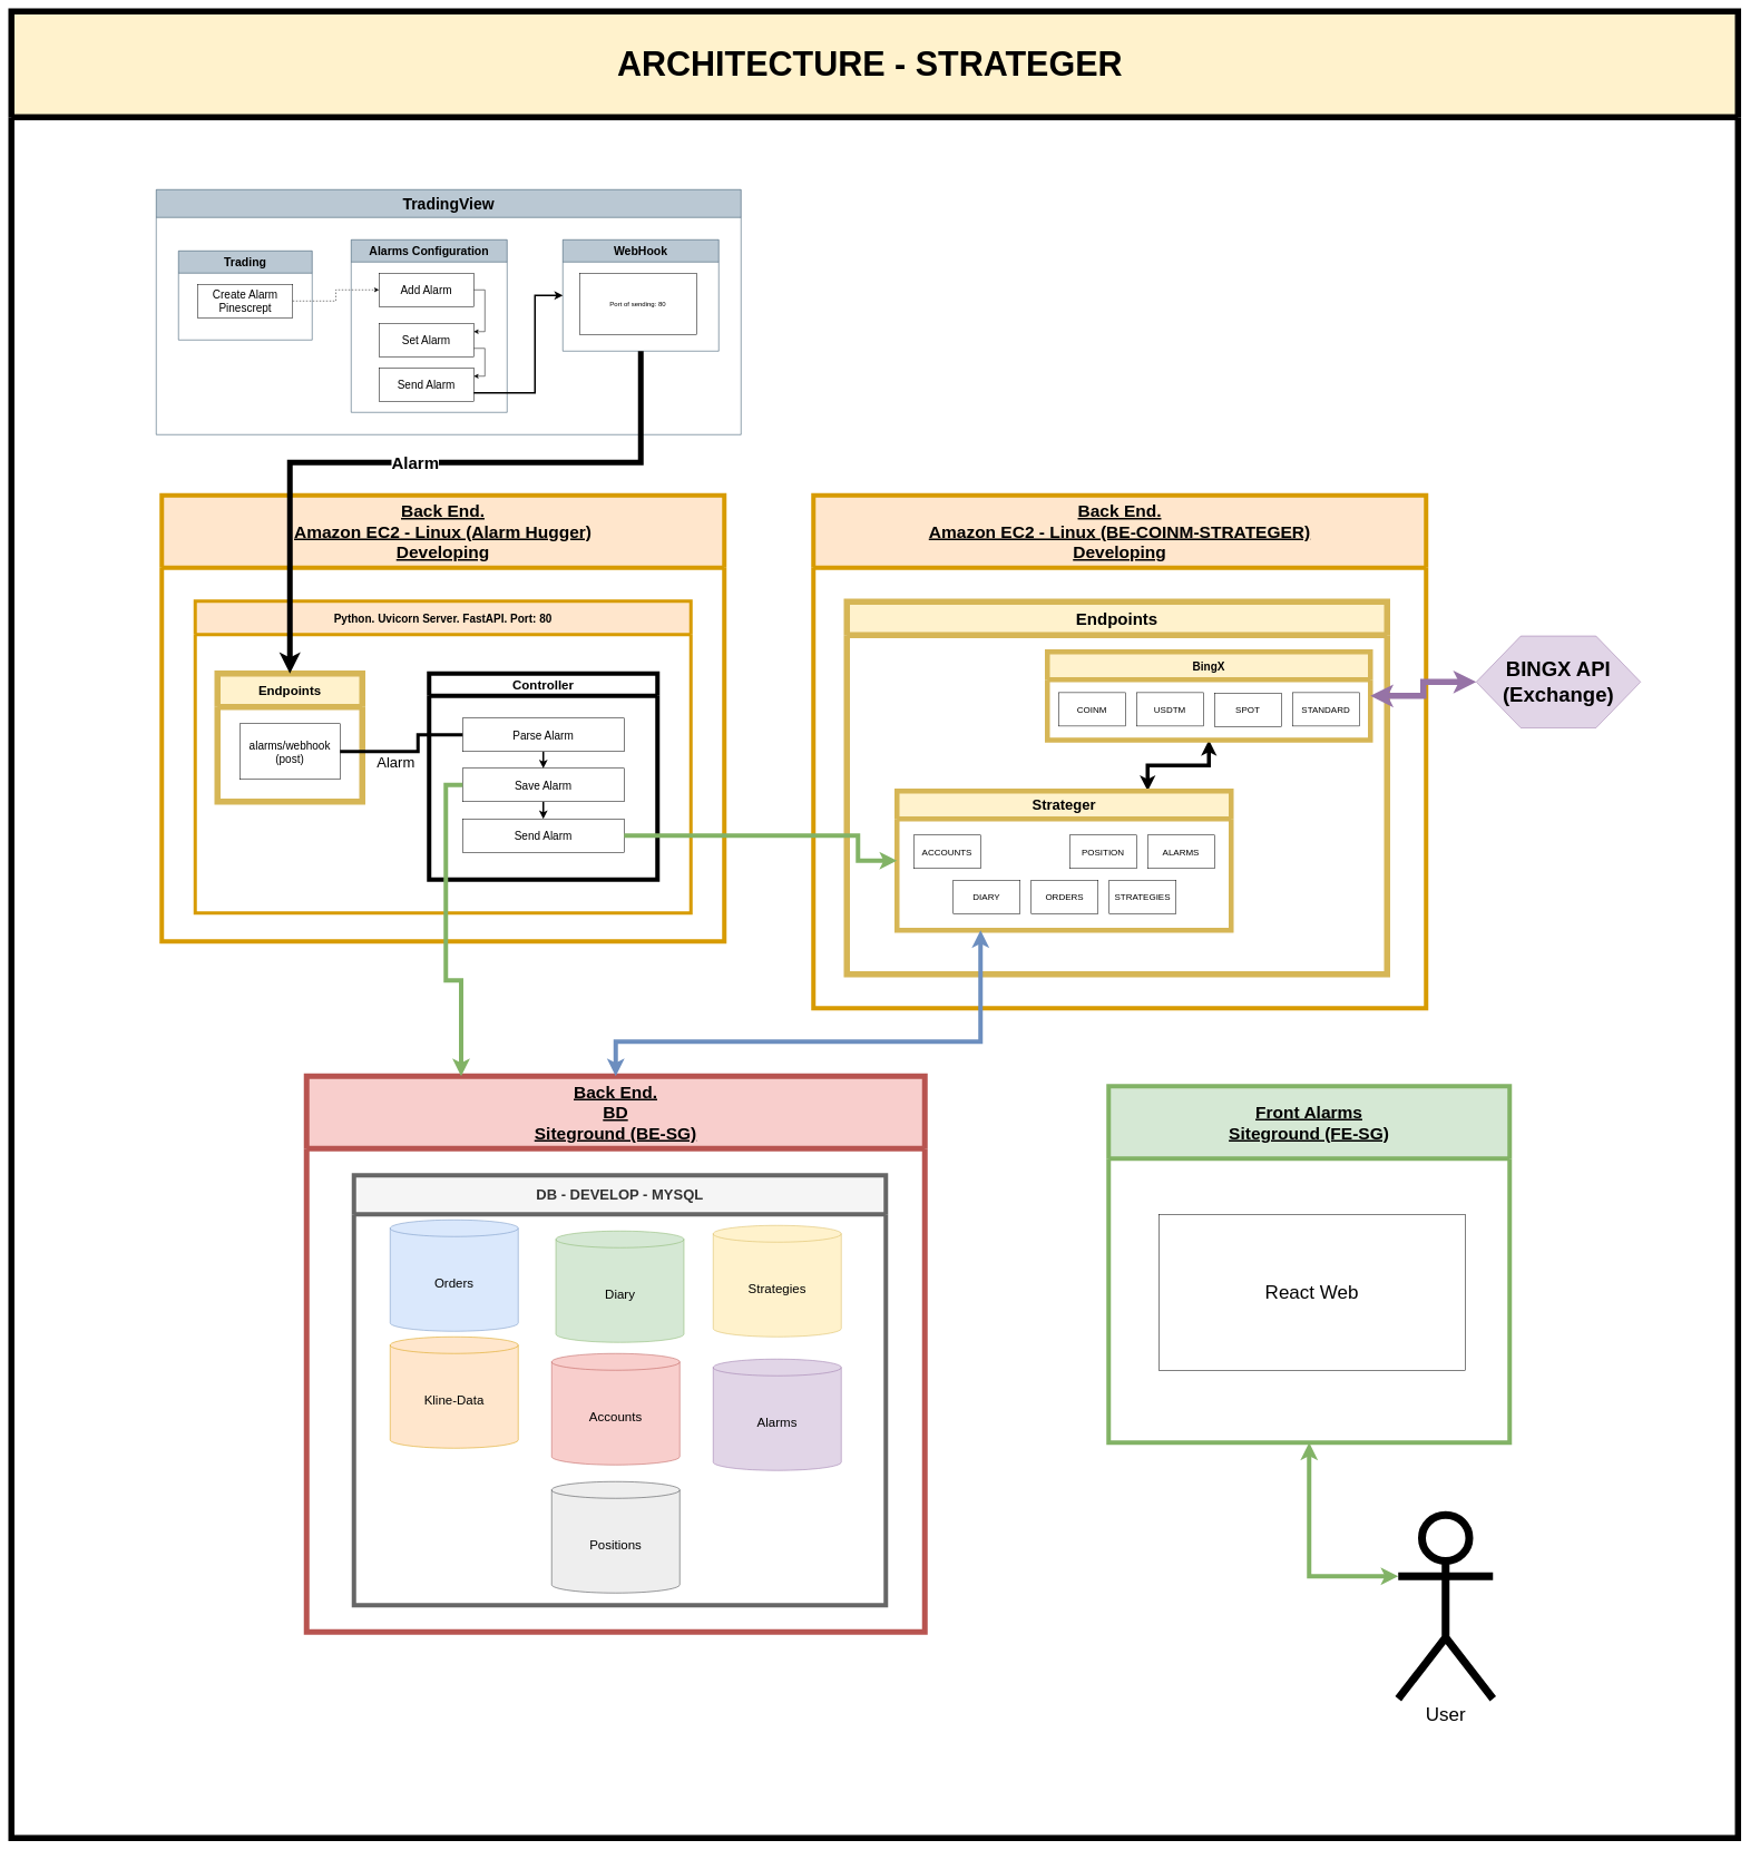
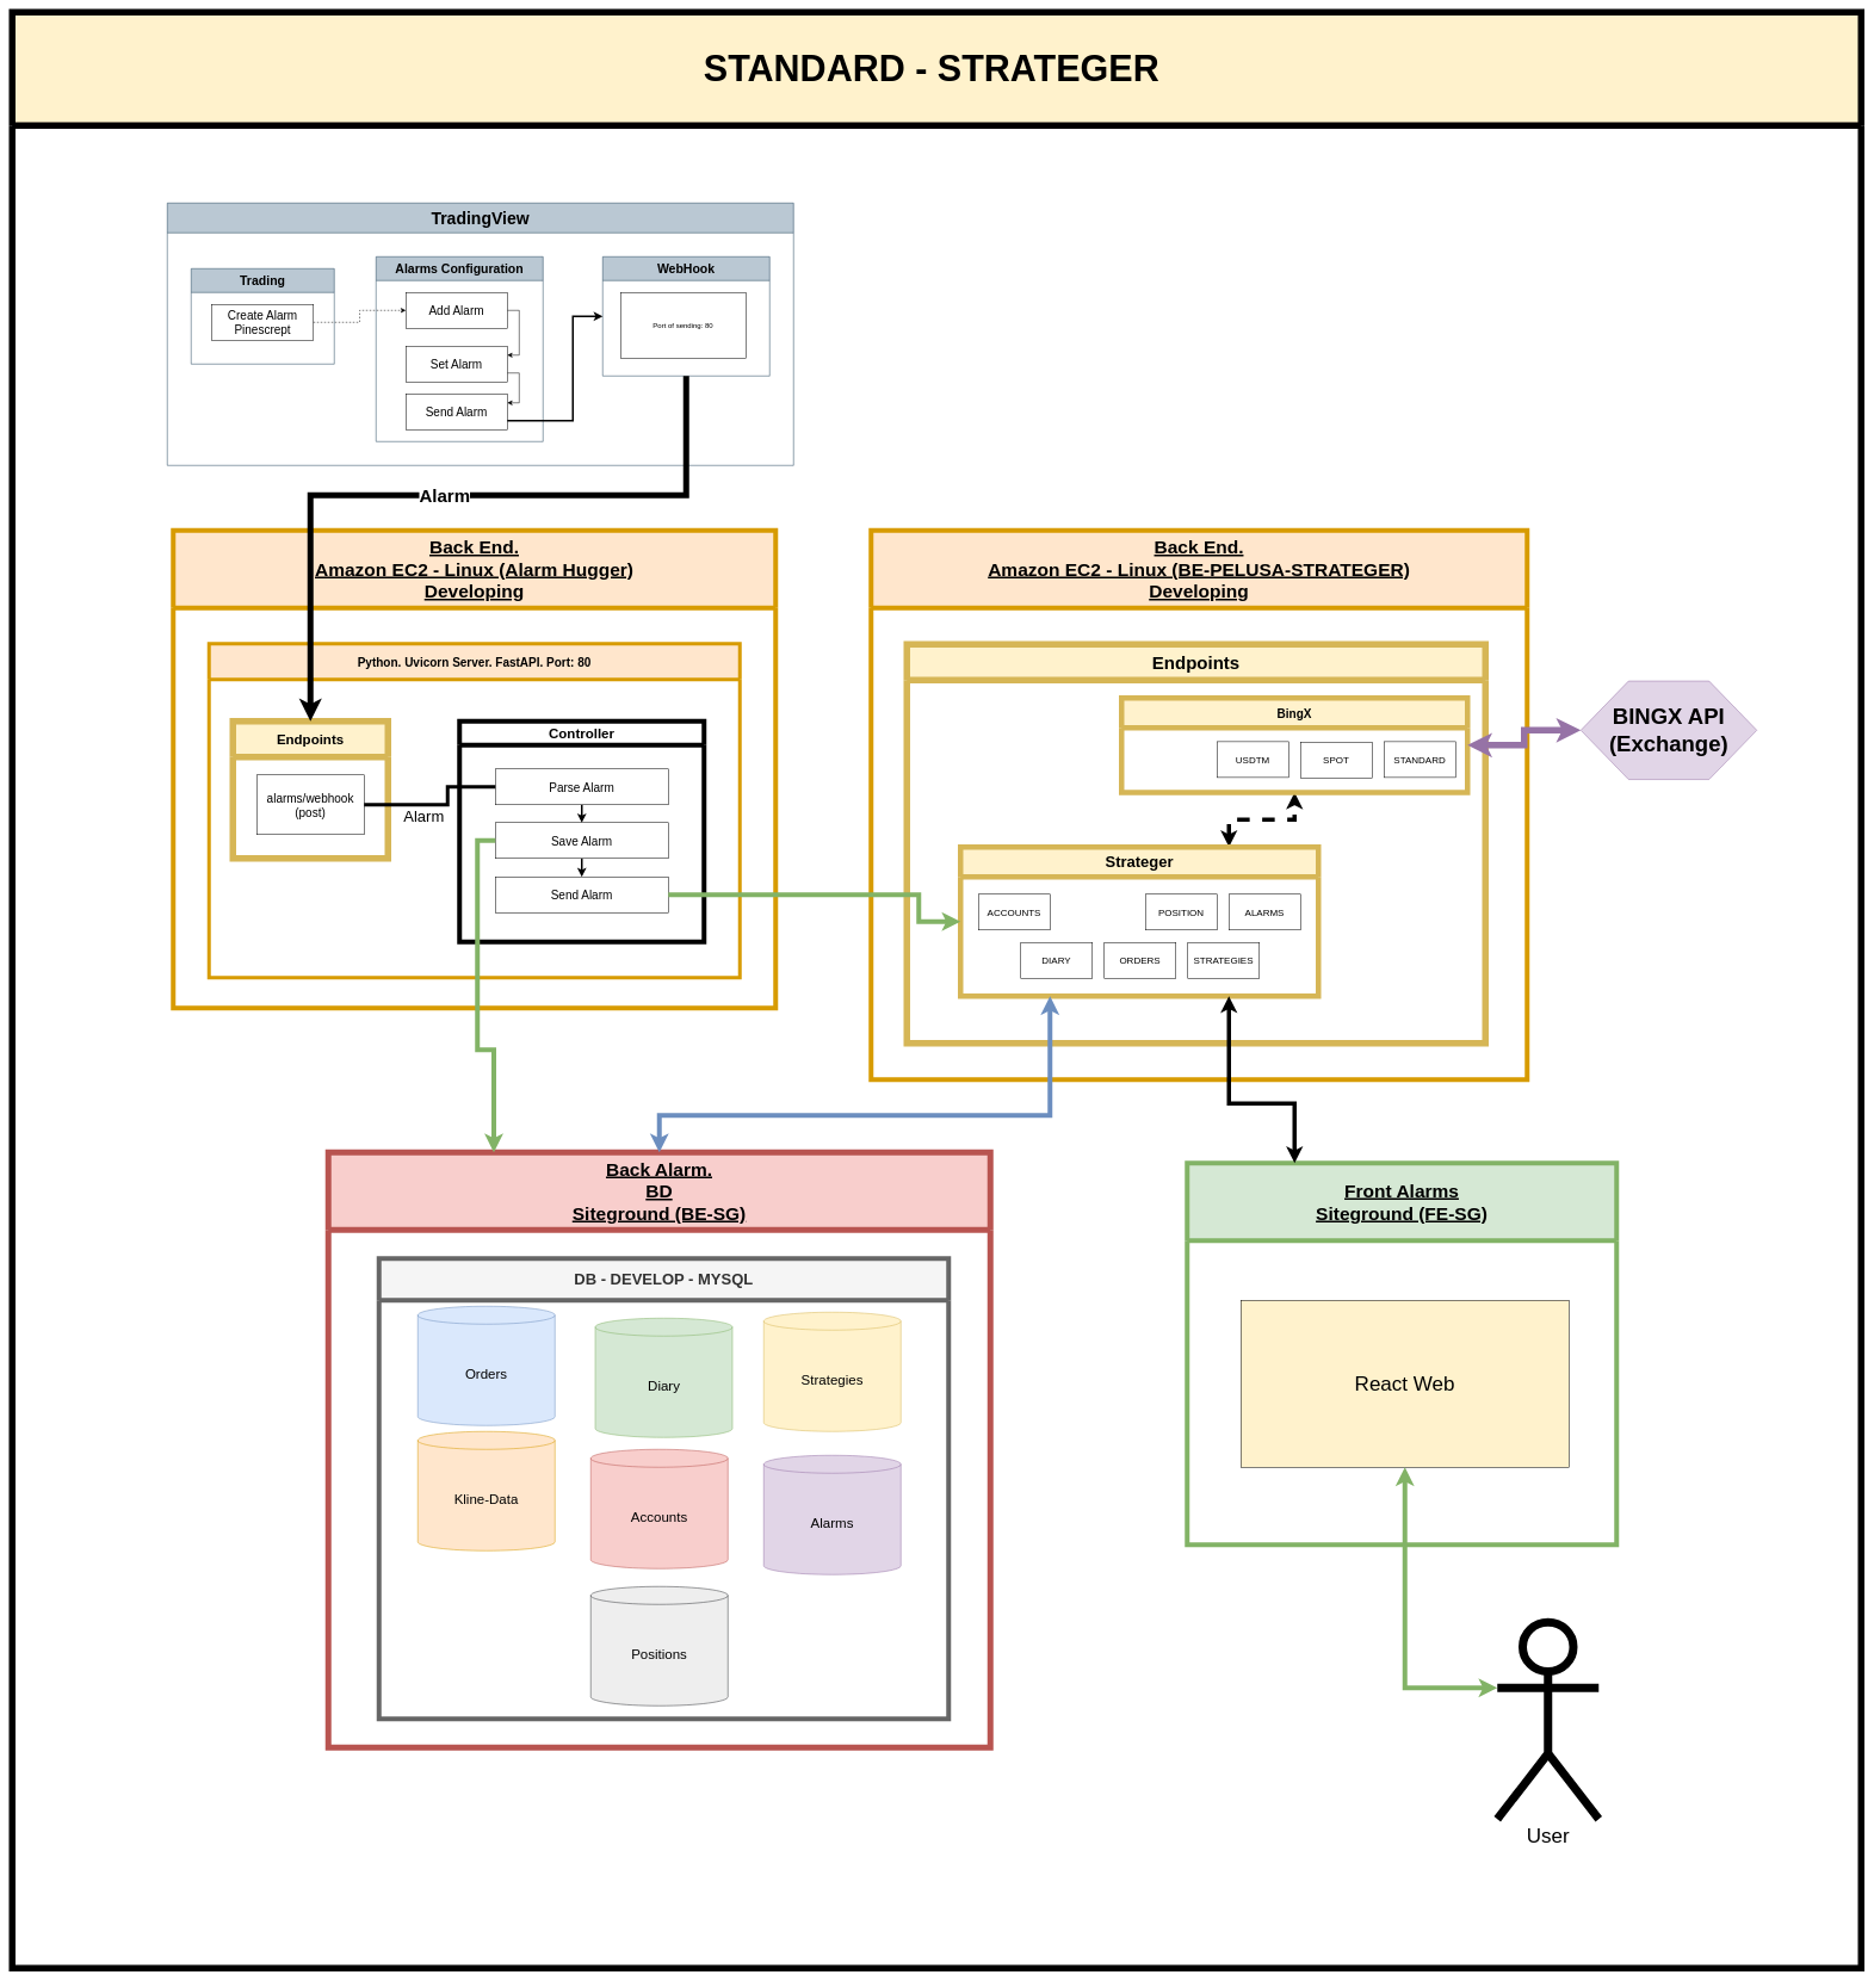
- <mxCell id="2" value="&lt;font style=&quot;font-size: 61px;&quot;&gt;ARCHITECTURE - STRATEGER&amp;nbsp;&lt;/font&gt;" style="swimlane;whiteSpace=wrap;html=1;strokeWidth=11;startSize=190;fillColor=#fff2cc;strokeColor=default;" parent="1" vertex="1"><mxGeometry x="20" y="20" width="3100" height="3280" as="geometry" /></mxCell>
+ <mxCell id="2" value="&lt;font style=&quot;font-size: 61px;&quot;&gt;STANDARD - STRATEGER&amp;nbsp;&lt;/font&gt;" style="swimlane;whiteSpace=wrap;html=1;strokeWidth=11;startSize=190;fillColor=#fff2cc;strokeColor=default;" parent="1" vertex="1"><mxGeometry x="20" y="20" width="3100" height="3280" as="geometry" /></mxCell>
- <mxCell id="42" value="&lt;div&gt;&lt;br&gt;&lt;/div&gt;&lt;div&gt;&lt;div style=&quot;font-size: 31px;&quot;&gt;&lt;u&gt;Back End.&lt;/u&gt;&lt;/div&gt;&lt;span style=&quot;font-size: 31px;&quot;&gt;&lt;u&gt;Amazon EC2 - Linux (BE-COINM-STRATEGER)&lt;/u&gt;&lt;/span&gt;&lt;div&gt;&lt;span style=&quot;font-size: 31px;&quot;&gt;&lt;u&gt;Developing&lt;br&gt;&lt;/u&gt;&lt;/span&gt;&lt;div&gt;&lt;br&gt;&lt;/div&gt;&lt;/div&gt;&lt;/div&gt;" style="swimlane;whiteSpace=wrap;html=1;startSize=130;fillColor=#ffe6cc;strokeColor=#d79b00;strokeWidth=8;" parent="2" vertex="1"><mxGeometry x="1440" y="869" width="1100" height="921" as="geometry" /></mxCell>
+ <mxCell id="42" value="&lt;div&gt;&lt;br&gt;&lt;/div&gt;&lt;div&gt;&lt;div style=&quot;font-size: 31px;&quot;&gt;&lt;u&gt;Back End.&lt;/u&gt;&lt;/div&gt;&lt;span style=&quot;font-size: 31px;&quot;&gt;&lt;u&gt;Amazon EC2 - Linux (BE-PELUSA-STRATEGER)&lt;/u&gt;&lt;/span&gt;&lt;div&gt;&lt;span style=&quot;font-size: 31px;&quot;&gt;&lt;u&gt;Developing&lt;br&gt;&lt;/u&gt;&lt;/span&gt;&lt;div&gt;&lt;br&gt;&lt;/div&gt;&lt;/div&gt;&lt;/div&gt;" style="swimlane;whiteSpace=wrap;html=1;startSize=130;fillColor=#ffe6cc;strokeColor=#d79b00;strokeWidth=8;" parent="2" vertex="1"><mxGeometry x="1440" y="869" width="1100" height="921" as="geometry" /></mxCell>
- <mxCell id="53" value="&lt;font style=&quot;font-size: 16px;&quot;&gt;COINM&lt;/font&gt;" style="rounded=0;whiteSpace=wrap;html=1;fontSize=16;" parent="52" vertex="1"><mxGeometry x="20" y="73.25" width="120" height="60" as="geometry" /></mxCell>
- <mxCell id="44" style="edgeStyle=orthogonalEdgeStyle;rounded=0;orthogonalLoop=1;jettySize=auto;html=1;exitX=0.75;exitY=0;exitDx=0;exitDy=0;entryX=0.5;entryY=1;entryDx=0;entryDy=0;startArrow=classic;startFill=1;strokeWidth=7;" parent="43" source="45" target="52" edge="1"><mxGeometry relative="1" as="geometry" /></mxCell>
+ <mxCell id="44" style="edgeStyle=orthogonalEdgeStyle;rounded=0;orthogonalLoop=1;jettySize=auto;html=1;exitX=0.75;exitY=0;exitDx=0;exitDy=0;entryX=0.5;entryY=1;entryDx=0;entryDy=0;startArrow=classic;startFill=1;strokeWidth=7;dashed=1;" parent="43" source="45" target="52" edge="1"><mxGeometry relative="1" as="geometry" /></mxCell>
+ <mxCell id="60" style="edgeStyle=orthogonalEdgeStyle;rounded=0;orthogonalLoop=1;jettySize=auto;html=1;exitX=0.25;exitY=0;exitDx=0;exitDy=0;entryX=0.75;entryY=1;entryDx=0;entryDy=0;startArrow=classic;startFill=1;strokeWidth=7;" parent="2" source="37" target="45" edge="1"><mxGeometry relative="1" as="geometry"><Array as="points"><mxPoint x="2150" y="1830" /><mxPoint x="2040" y="1830" /></Array></mxGeometry></mxCell>
- <mxCell id="28" value="&lt;font style=&quot;font-size: 31px;&quot;&gt;&lt;br style=&quot;&quot;&gt;&lt;/font&gt;&lt;div style=&quot;forced-color-adjust: none; color: rgb(0, 0, 0); font-family: Helvetica; font-style: normal; font-variant-ligatures: normal; font-variant-caps: normal; font-weight: 700; letter-spacing: normal; orphans: 2; text-align: center; text-indent: 0px; text-transform: none; widows: 2; word-spacing: 0px; -webkit-text-stroke-width: 0px; white-space: normal; text-decoration-thickness: initial; text-decoration-style: initial; text-decoration-color: initial; font-size: 31px;&quot;&gt;&lt;font style=&quot;forced-color-adjust: none; font-size: 31px;&quot;&gt;&lt;u style=&quot;forced-color-adjust: none;&quot;&gt;Back End.&lt;/u&gt;&lt;/font&gt;&lt;/div&gt;&lt;div style=&quot;forced-color-adjust: none; color: rgb(0, 0, 0); font-family: Helvetica; font-style: normal; font-variant-ligatures: normal; font-variant-caps: normal; font-weight: 700; letter-spacing: normal; orphans: 2; text-align: center; text-indent: 0px; text-transform: none; widows: 2; word-spacing: 0px; -webkit-text-stroke-width: 0px; white-space: normal; text-decoration-thickness: initial; text-decoration-style: initial; text-decoration-color: initial; font-size: 31px;&quot;&gt;&lt;font style=&quot;forced-color-adjust: none; font-size: 31px;&quot;&gt;&lt;u style=&quot;forced-color-adjust: none;&quot;&gt;BD&lt;/u&gt;&lt;/font&gt;&lt;/div&gt;&lt;font style=&quot;font-size: 31px;&quot;&gt;&lt;u style=&quot;&quot;&gt;Siteground (BE-SG)&lt;/u&gt;&lt;br style=&quot;&quot;&gt;&lt;/font&gt;&lt;div style=&quot;font-size: 31px;&quot;&gt;&lt;br style=&quot;&quot;&gt;&lt;/div&gt;" style="swimlane;whiteSpace=wrap;html=1;startSize=130;fillColor=#f8cecc;strokeColor=#b85450;strokeWidth=10;fontSize=13;" parent="2" vertex="1"><mxGeometry x="530" y="1912" width="1110" height="998" as="geometry" /></mxCell>
+ <mxCell id="28" value="&lt;font style=&quot;font-size: 31px;&quot;&gt;&lt;br style=&quot;&quot;&gt;&lt;/font&gt;&lt;div style=&quot;forced-color-adjust: none; color: rgb(0, 0, 0); font-family: Helvetica; font-style: normal; font-variant-ligatures: normal; font-variant-caps: normal; font-weight: 700; letter-spacing: normal; orphans: 2; text-align: center; text-indent: 0px; text-transform: none; widows: 2; word-spacing: 0px; -webkit-text-stroke-width: 0px; white-space: normal; text-decoration-thickness: initial; text-decoration-style: initial; text-decoration-color: initial; font-size: 31px;&quot;&gt;&lt;font style=&quot;forced-color-adjust: none; font-size: 31px;&quot;&gt;&lt;u style=&quot;forced-color-adjust: none;&quot;&gt;Back Alarm.&lt;/u&gt;&lt;/font&gt;&lt;/div&gt;&lt;div style=&quot;forced-color-adjust: none; color: rgb(0, 0, 0); font-family: Helvetica; font-style: normal; font-variant-ligatures: normal; font-variant-caps: normal; font-weight: 700; letter-spacing: normal; orphans: 2; text-align: center; text-indent: 0px; text-transform: none; widows: 2; word-spacing: 0px; -webkit-text-stroke-width: 0px; white-space: normal; text-decoration-thickness: initial; text-decoration-style: initial; text-decoration-color: initial; font-size: 31px;&quot;&gt;&lt;font style=&quot;forced-color-adjust: none; font-size: 31px;&quot;&gt;&lt;u style=&quot;forced-color-adjust: none;&quot;&gt;BD&lt;/u&gt;&lt;/font&gt;&lt;/div&gt;&lt;font style=&quot;font-size: 31px;&quot;&gt;&lt;u style=&quot;&quot;&gt;Siteground (BE-SG)&lt;/u&gt;&lt;br style=&quot;&quot;&gt;&lt;/font&gt;&lt;div style=&quot;font-size: 31px;&quot;&gt;&lt;br style=&quot;&quot;&gt;&lt;/div&gt;" style="swimlane;whiteSpace=wrap;html=1;startSize=130;fillColor=#f8cecc;strokeColor=#b85450;strokeWidth=10;fontSize=13;" parent="2" vertex="1"><mxGeometry x="530" y="1912" width="1110" height="998" as="geometry" /></mxCell>
- <mxCell id="38" value="&lt;font style=&quot;font-size: 34px;&quot;&gt;React Web&lt;/font&gt;" style="rounded=0;whiteSpace=wrap;html=1;" parent="37" vertex="1"><mxGeometry x="90" y="230" width="550" height="280" as="geometry" /></mxCell>
+ <mxCell id="38" value="&lt;font style=&quot;font-size: 34px;&quot;&gt;React Web&lt;/font&gt;" style="rounded=0;whiteSpace=wrap;html=1;fillColor=#fff2cc;" parent="37" vertex="1"><mxGeometry x="90" y="230" width="550" height="280" as="geometry" /></mxCell>
- <mxCell id="40" style="edgeStyle=orthogonalEdgeStyle;rounded=0;orthogonalLoop=1;jettySize=auto;html=1;exitX=0;exitY=0.333;exitDx=0;exitDy=0;exitPerimeter=0;entryX=0.5;entryY=1;entryDx=0;entryDy=0;startArrow=classic;startFill=1;fillColor=#d5e8d4;strokeColor=#82b366;strokeWidth=8;" parent="2" source="41" target="37" edge="1"><mxGeometry relative="1" as="geometry" /></mxCell>
+ <mxCell id="40" style="edgeStyle=orthogonalEdgeStyle;rounded=0;orthogonalLoop=1;jettySize=auto;html=1;exitX=0;exitY=0.333;exitDx=0;exitDy=0;exitPerimeter=0;startArrow=classic;startFill=1;fillColor=#d5e8d4;strokeColor=#82b366;strokeWidth=8;" parent="2" source="41" target="38" edge="1"><mxGeometry relative="1" as="geometry" /></mxCell>
